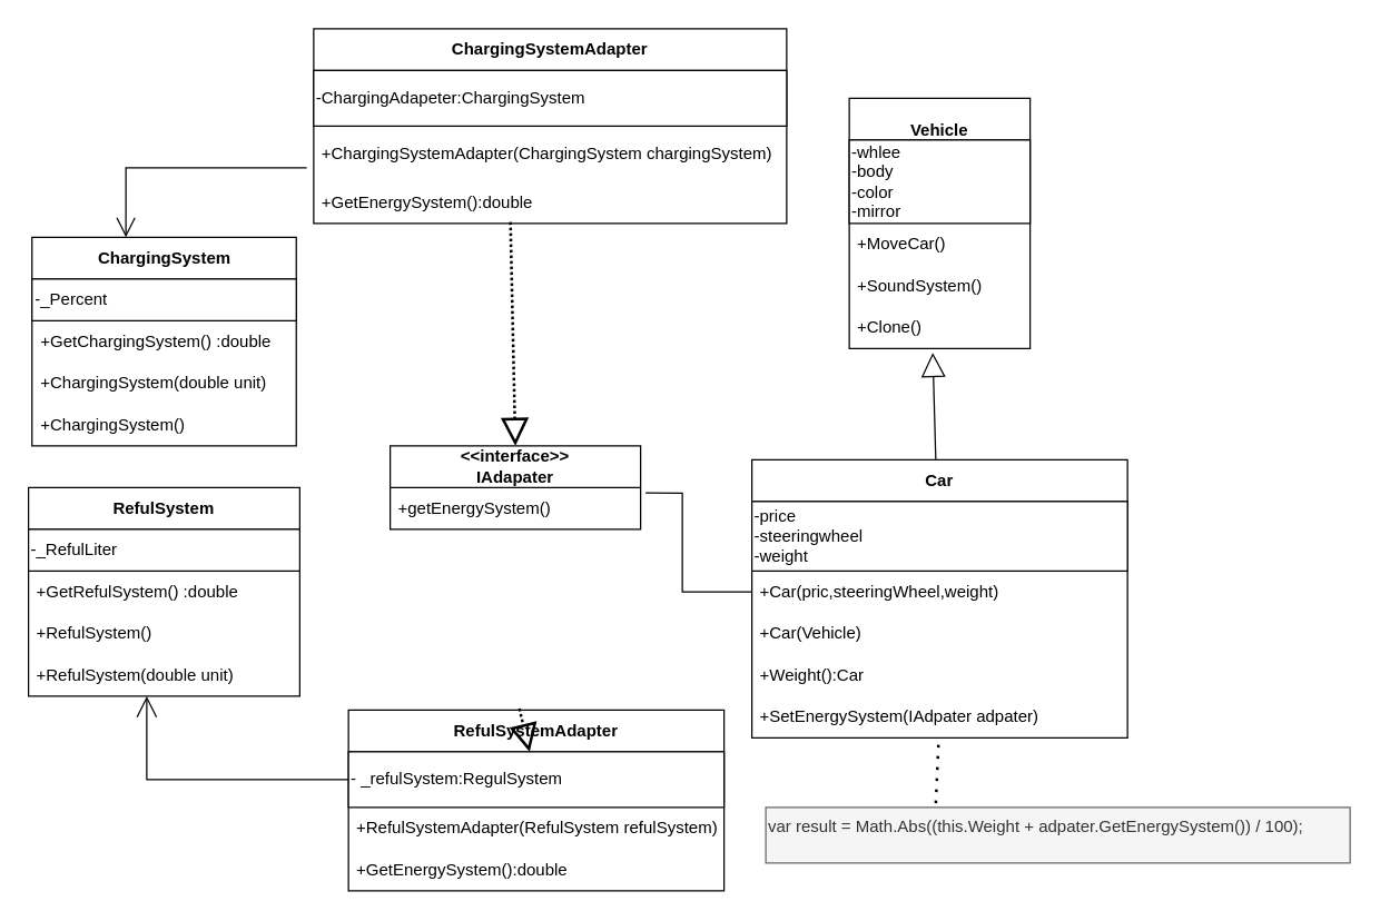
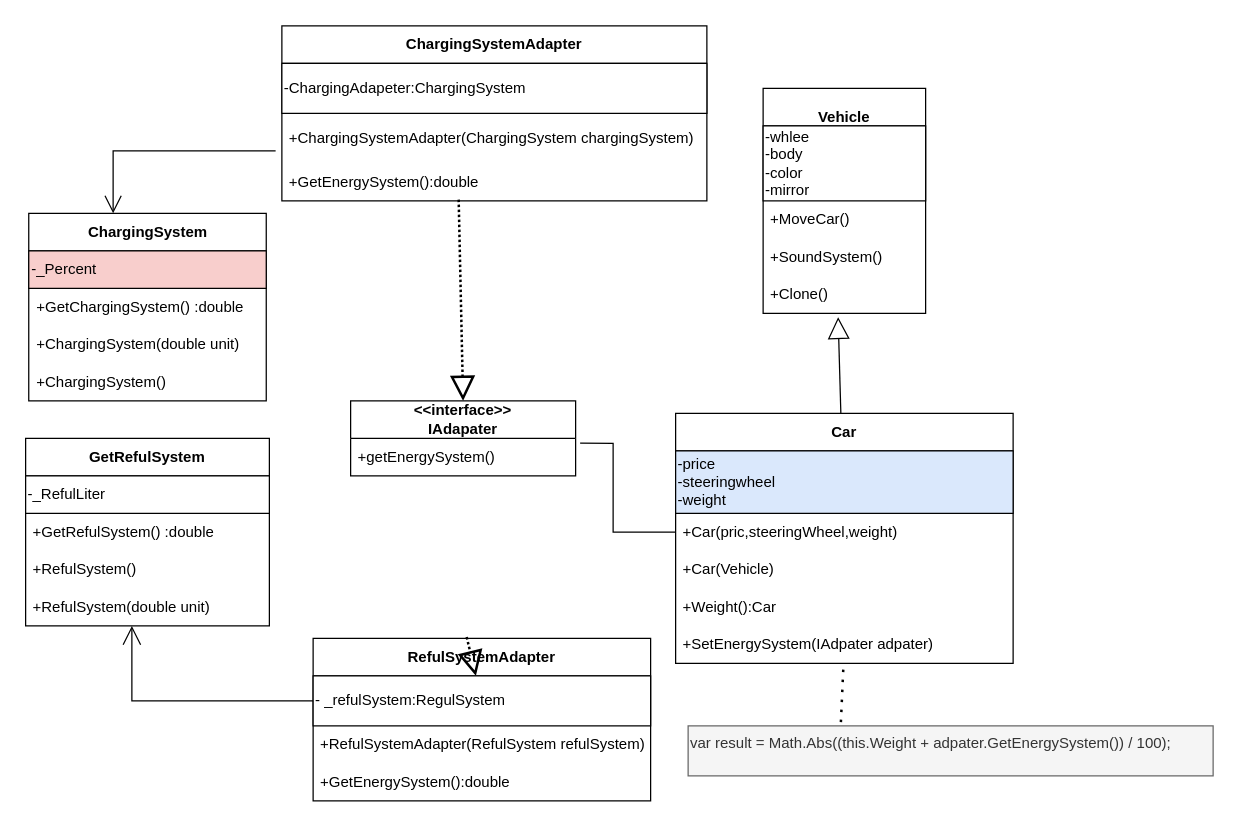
- <mxCell id="25" value="-_Percent" style="rounded=0;whiteSpace=wrap;html=1;align=left;" vertex="1" parent="24"><mxGeometry y="30" width="190" height="30" as="geometry" /></mxCell>
+ <mxCell id="25" value="-_Percent" style="rounded=0;whiteSpace=wrap;html=1;align=left;fillColor=#f8cecc;" vertex="1" parent="24"><mxGeometry y="30" width="190" height="30" as="geometry" /></mxCell>
- <mxCell id="7" value="&lt;b&gt;RefulSystem&lt;/b&gt;" style="swimlane;fontStyle=0;childLayout=stackLayout;horizontal=1;startSize=30;horizontalStack=0;resizeParent=1;resizeParentMax=0;resizeLast=0;collapsible=1;marginBottom=0;whiteSpace=wrap;html=1;" parent="1" vertex="1"><mxGeometry x="20" y="350" width="195" height="150" as="geometry" /></mxCell>
+ <mxCell id="7" value="&lt;b&gt;GetRefulSystem&lt;/b&gt;" style="swimlane;fontStyle=0;childLayout=stackLayout;horizontal=1;startSize=30;horizontalStack=0;resizeParent=1;resizeParentMax=0;resizeLast=0;collapsible=1;marginBottom=0;whiteSpace=wrap;html=1;" parent="1" vertex="1"><mxGeometry x="20" y="350" width="195" height="150" as="geometry" /></mxCell>
- <mxCell id="13" value="-price&lt;br&gt;-steeringwheel&lt;br&gt;-weight" style="rounded=0;whiteSpace=wrap;html=1;align=left;" parent="12" vertex="1"><mxGeometry y="30" width="270" height="50" as="geometry" /></mxCell>
+ <mxCell id="13" value="-price&lt;br&gt;-steeringwheel&lt;br&gt;-weight" style="rounded=0;whiteSpace=wrap;html=1;align=left;fillColor=#dae8fc;" parent="12" vertex="1"><mxGeometry y="30" width="270" height="50" as="geometry" /></mxCell>
